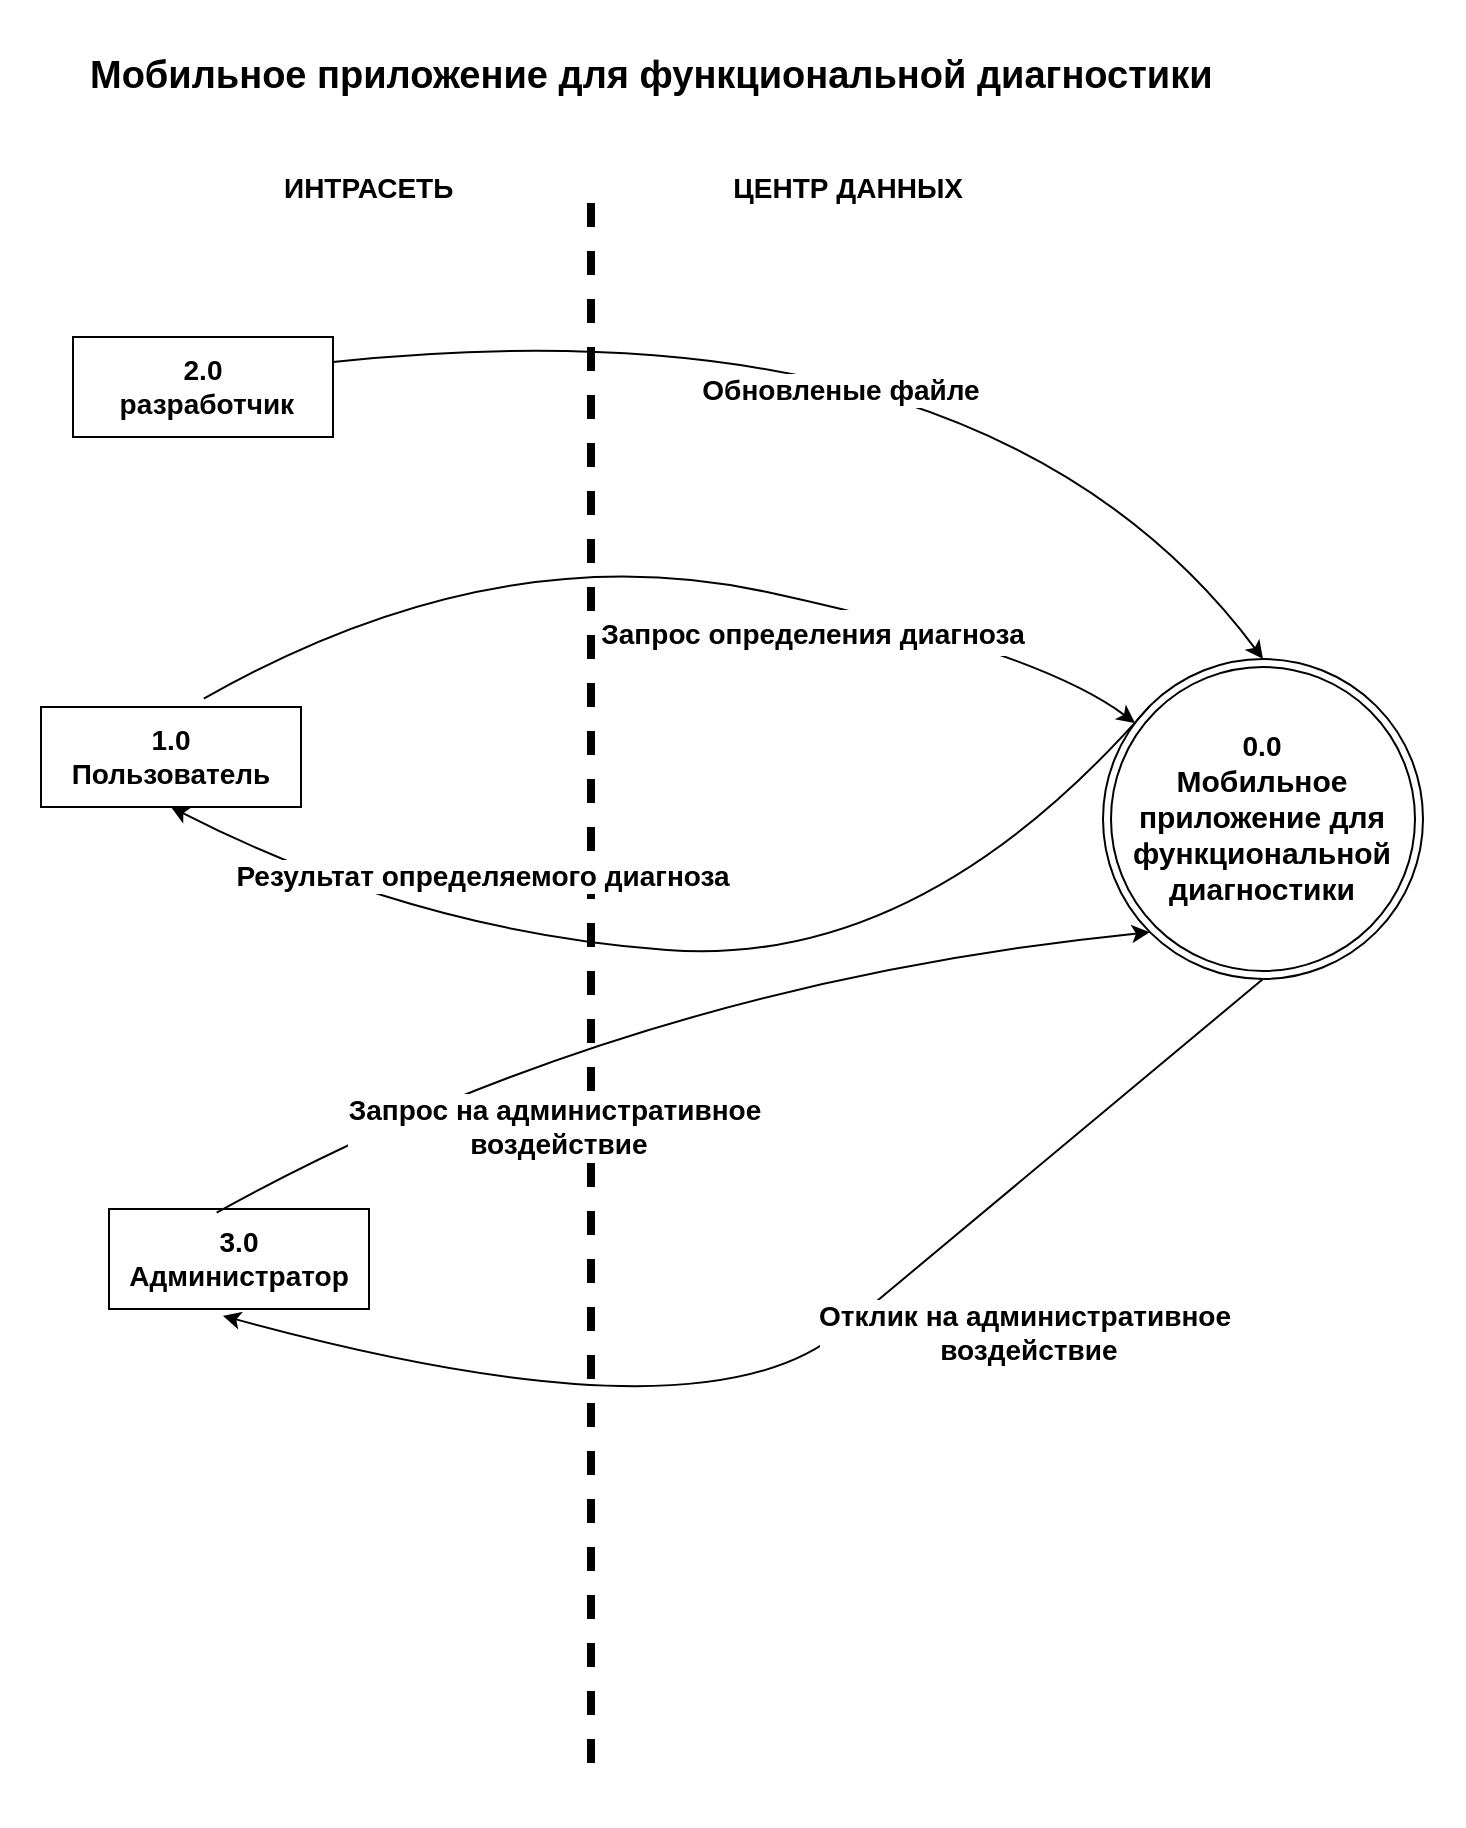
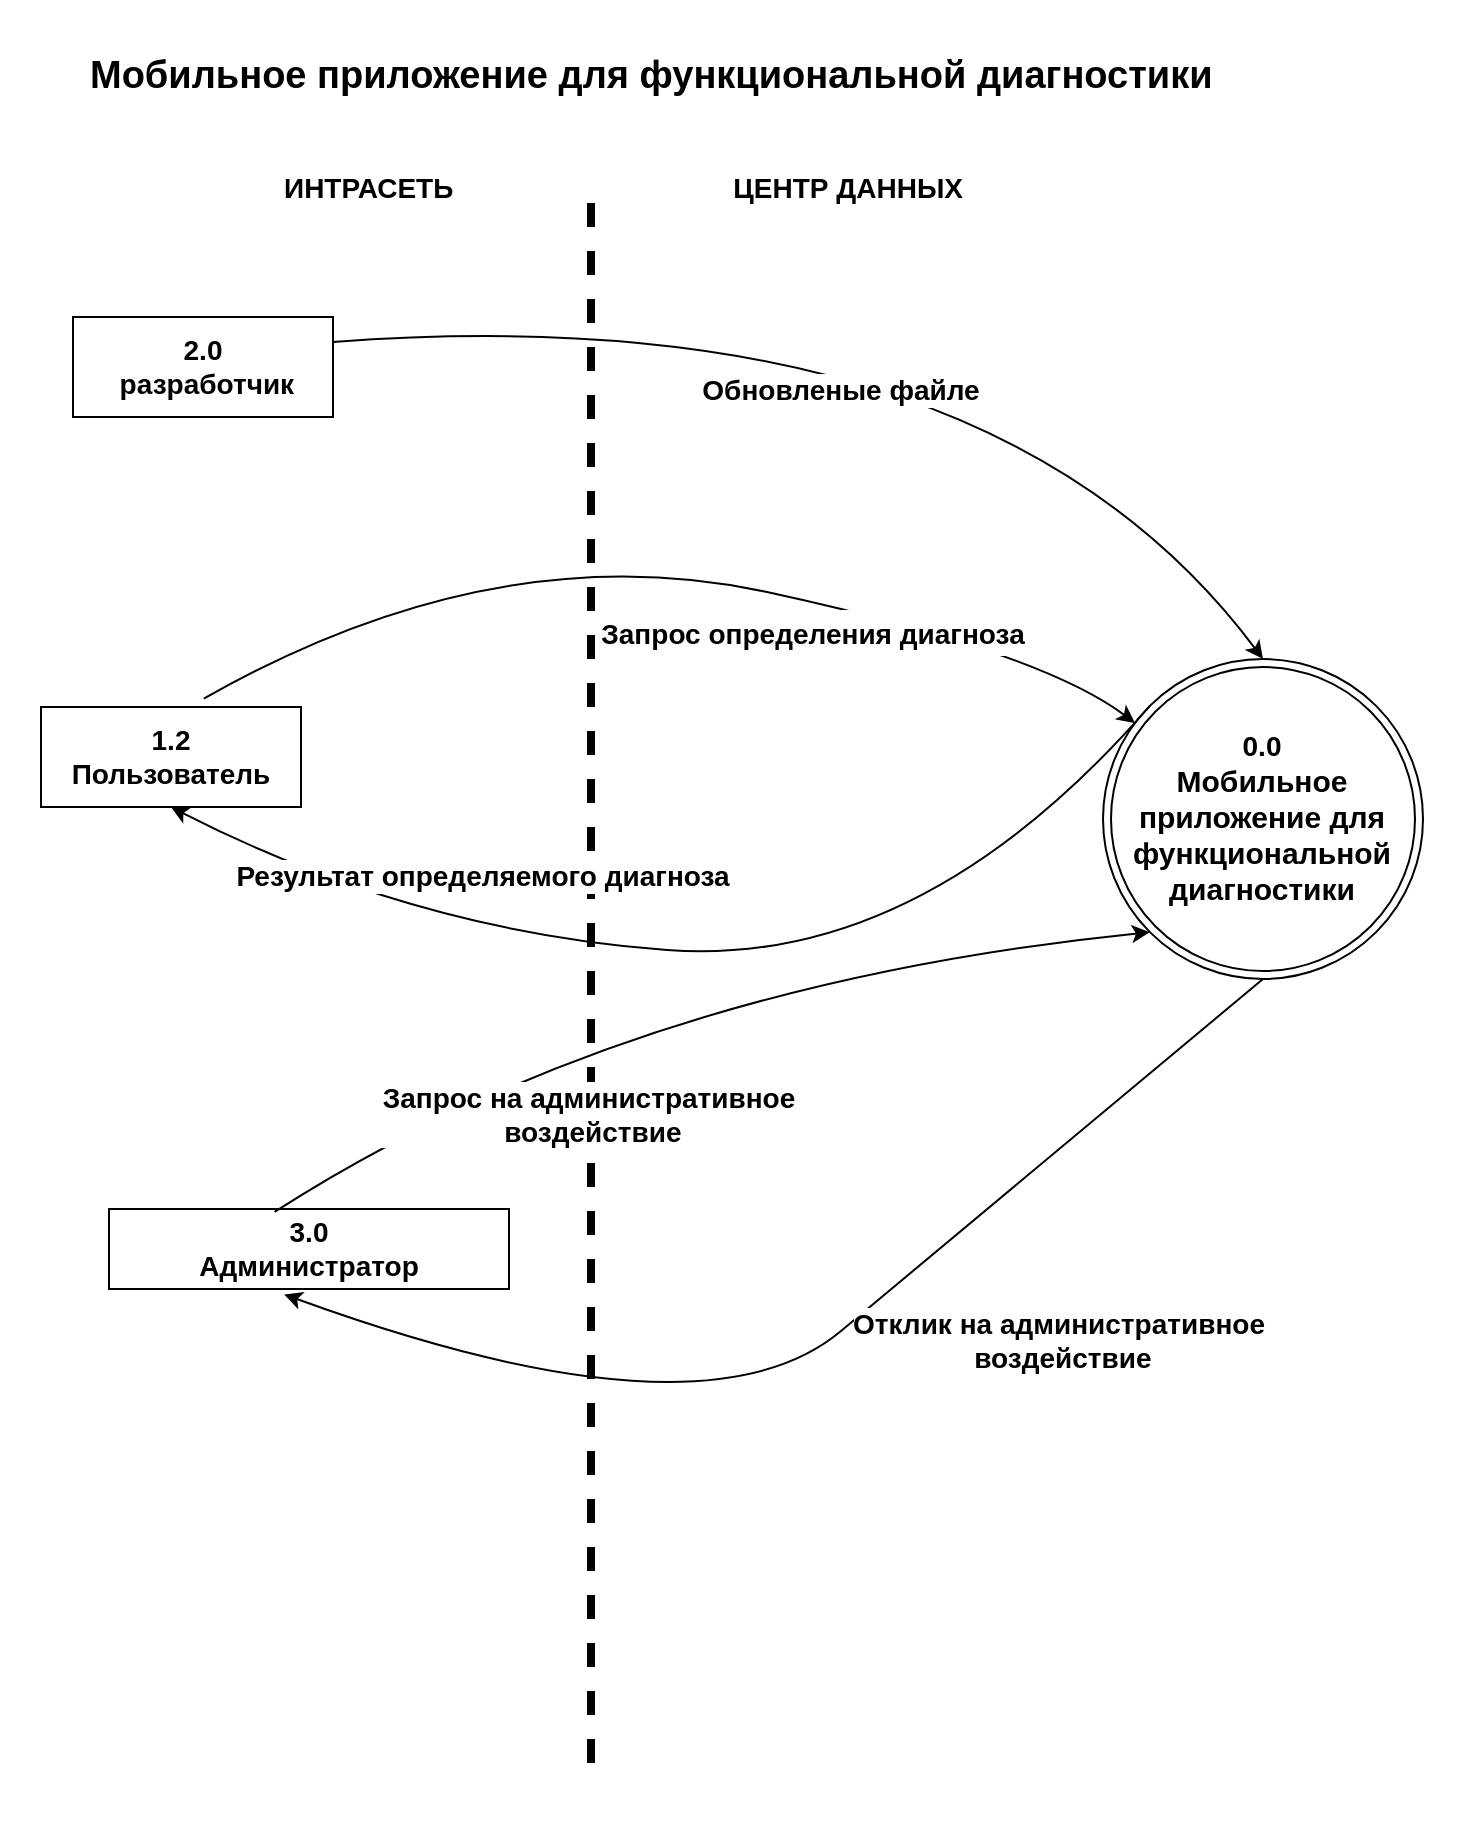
- <mxCell id="8" value="2.0&lt;br style=&quot;font-size: 14px;&quot;&gt;&amp;nbsp;разработчик&lt;div style=&quot;display: none; font-size: 14px;&quot; id=&quot;SDCloudData&quot;&gt;&lt;/div&gt;" style="html=1;dashed=0;whitespace=wrap;fontStyle=1;fontSize=14;" vertex="1" parent="1"><mxGeometry x="36" y="168" width="130" height="50" as="geometry" /></mxCell>
+ <mxCell id="8" value="2.0&lt;br style=&quot;font-size: 14px;&quot;&gt;&amp;nbsp;разработчик&lt;div style=&quot;display: none; font-size: 14px;&quot; id=&quot;SDCloudData&quot;&gt;&lt;/div&gt;" style="html=1;dashed=0;whitespace=wrap;fontStyle=1;fontSize=14;" vertex="1" parent="1"><mxGeometry x="36" y="158" width="130" height="50" as="geometry" /></mxCell>
- <mxCell id="5" value="1.0&lt;br style=&quot;font-size: 14px;&quot;&gt;Пользователь&lt;div style=&quot;display: none; font-size: 14px;&quot; id=&quot;SDCloudData&quot;&gt;&lt;/div&gt;" style="html=1;dashed=0;whitespace=wrap;fontStyle=1;fontSize=14;" vertex="1" parent="1"><mxGeometry x="20" y="353" width="130" height="50" as="geometry" /></mxCell>
+ <mxCell id="5" value="1.2&lt;br style=&quot;font-size: 14px;&quot;&gt;Пользователь&lt;div style=&quot;display: none; font-size: 14px;&quot; id=&quot;SDCloudData&quot;&gt;&lt;/div&gt;" style="html=1;dashed=0;whitespace=wrap;fontStyle=1;fontSize=14;" vertex="1" parent="1"><mxGeometry x="20" y="353" width="130" height="50" as="geometry" /></mxCell>
- <mxCell id="9" value="3.0&lt;br style=&quot;font-size: 14px;&quot;&gt;Администратор&lt;br&gt;&lt;div style=&quot;display: none; font-size: 14px;&quot; id=&quot;SDCloudData&quot;&gt;&lt;/div&gt;" style="html=1;dashed=0;whitespace=wrap;fontStyle=1;fontSize=14;" vertex="1" parent="1"><mxGeometry x="54" y="604" width="130" height="50" as="geometry" /></mxCell>
+ <mxCell id="9" value="3.0&lt;br style=&quot;font-size: 14px;&quot;&gt;Администратор&lt;br&gt;&lt;div style=&quot;display: none; font-size: 14px;&quot; id=&quot;SDCloudData&quot;&gt;&lt;/div&gt;" style="html=1;dashed=0;whitespace=wrap;fontStyle=1;fontSize=14;" vertex="1" parent="1"><mxGeometry x="54" y="604" width="200" height="40" as="geometry" /></mxCell>
